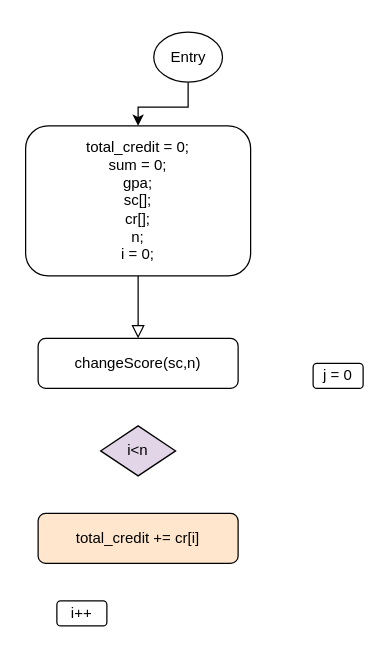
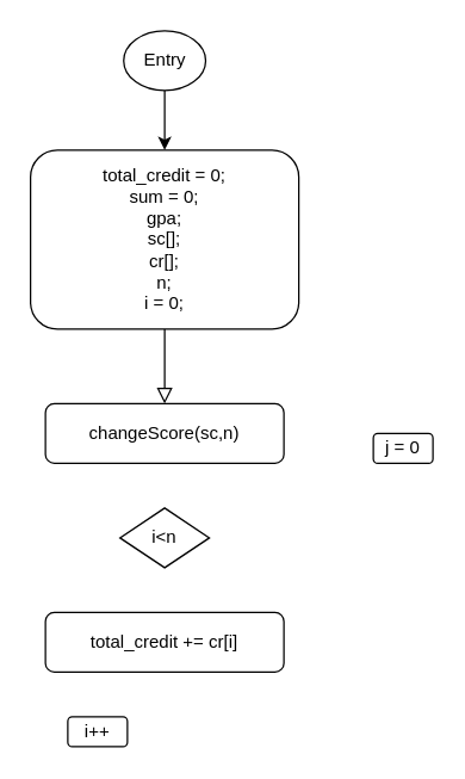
- <mxCell id="5" value="Entry" style="ellipse;whiteSpace=wrap;html=1;" vertex="1" parent="1"><mxGeometry x="122.5" y="25" width="55" height="40" as="geometry" /></mxCell>
+ <mxCell id="5" value="Entry" style="ellipse;whiteSpace=wrap;html=1;" vertex="1" parent="1"><mxGeometry x="82.5" width="55" height="40" as="geometry" y="20" /></mxCell>
- <mxCell id="7" value="i&amp;lt;n" style="rhombus;whiteSpace=wrap;html=1;fillColor=#e1d5e7;" vertex="1" parent="1"><mxGeometry x="80" y="340" width="60" height="40" as="geometry" /></mxCell>
+ <mxCell id="7" value="i&amp;lt;n" style="rhombus;whiteSpace=wrap;html=1;" vertex="1" parent="1"><mxGeometry x="80" y="340" width="60" height="40" as="geometry" /></mxCell>
- <mxCell id="8" value="total_credit += cr[i]" style="rounded=1;whiteSpace=wrap;html=1;fillColor=#ffe6cc;" vertex="1" parent="1"><mxGeometry x="30" y="410" width="160" height="40" as="geometry" /></mxCell>
+ <mxCell id="8" value="total_credit += cr[i]" style="rounded=1;whiteSpace=wrap;html=1;" vertex="1" parent="1"><mxGeometry x="30" y="410" width="160" height="40" as="geometry" /></mxCell>
